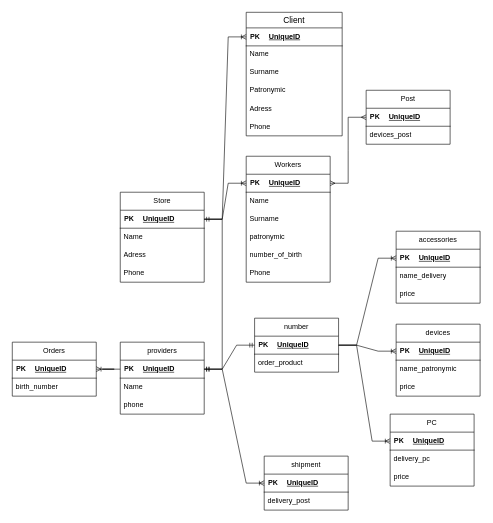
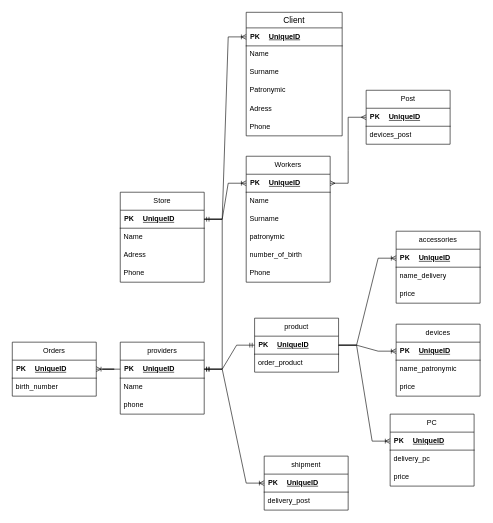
- <mxCell id="33" value="number" style="swimlane;fontStyle=0;childLayout=stackLayout;horizontal=1;startSize=30;horizontalStack=0;resizeParent=1;resizeParentMax=0;resizeLast=0;collapsible=1;marginBottom=0;whiteSpace=wrap;html=1;" parent="1" vertex="1"><mxGeometry x="424" y="530" width="140" height="90" as="geometry" /></mxCell>
+ <mxCell id="33" value="product" style="swimlane;fontStyle=0;childLayout=stackLayout;horizontal=1;startSize=30;horizontalStack=0;resizeParent=1;resizeParentMax=0;resizeLast=0;collapsible=1;marginBottom=0;whiteSpace=wrap;html=1;" parent="1" vertex="1"><mxGeometry x="424" y="530" width="140" height="90" as="geometry" /></mxCell>
